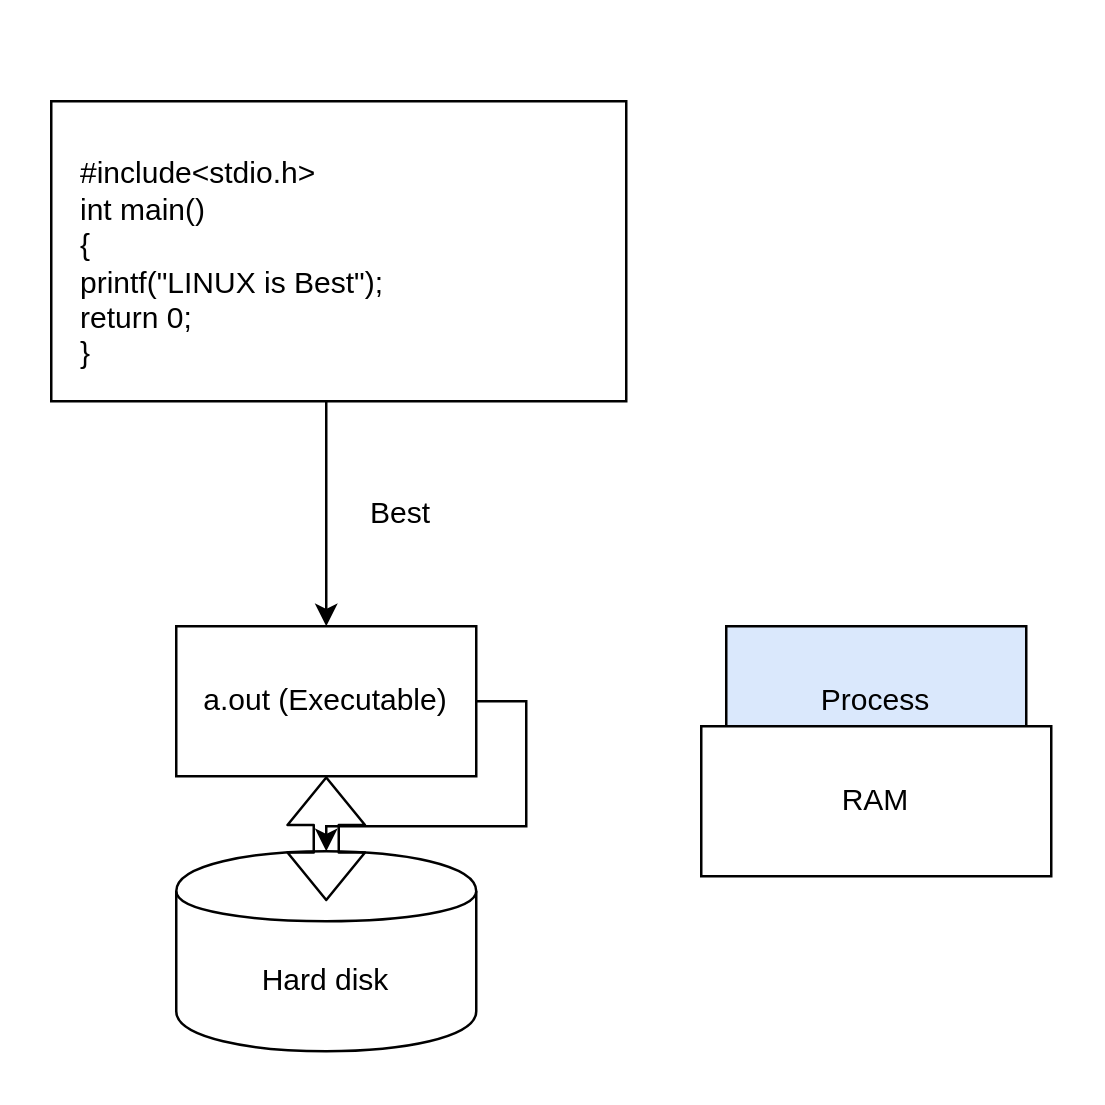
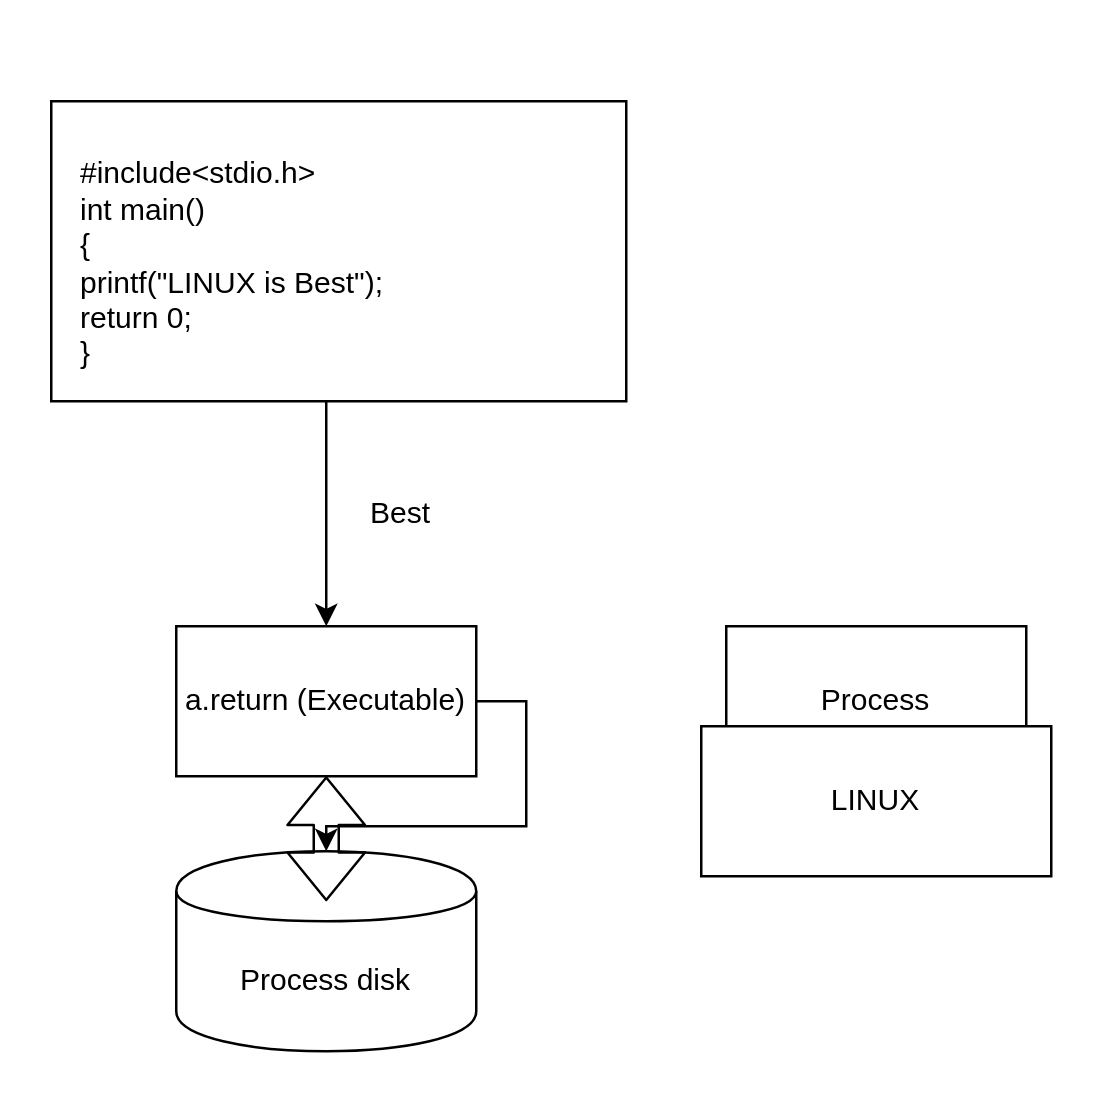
- <mxCell id="6" value="a.out (Executable)" style="rounded=0;whiteSpace=wrap;html=1;" vertex="1" parent="1"><mxGeometry x="70" y="250" width="120" height="60" as="geometry" /></mxCell>
+ <mxCell id="6" value="a.return (Executable)" style="rounded=0;whiteSpace=wrap;html=1;" vertex="1" parent="1"><mxGeometry x="70" y="250" width="120" height="60" as="geometry" /></mxCell>
- <mxCell id="9" value="Process" style="rounded=0;whiteSpace=wrap;html=1;fillColor=#dae8fc;" vertex="1" parent="1"><mxGeometry x="290" y="250" width="120" height="60" as="geometry" /></mxCell>
+ <mxCell id="9" value="Process" style="rounded=0;whiteSpace=wrap;html=1;" vertex="1" parent="1"><mxGeometry x="290" y="250" width="120" height="60" as="geometry" /></mxCell>
- <mxCell id="10" value="RAM" style="rounded=0;whiteSpace=wrap;html=1;" vertex="1" parent="1"><mxGeometry x="280" y="290" width="140" height="60" as="geometry" /></mxCell>
+ <mxCell id="10" value="LINUX" style="rounded=0;whiteSpace=wrap;html=1;" vertex="1" parent="1"><mxGeometry x="280" y="290" width="140" height="60" as="geometry" /></mxCell>
- <mxCell id="7" value="Hard disk" style="shape=cylinder;whiteSpace=wrap;html=1;boundedLbl=1;backgroundOutline=1;" vertex="1" parent="1"><mxGeometry x="70" y="340" width="120" height="80" as="geometry" /></mxCell>
+ <mxCell id="7" value="Process disk" style="shape=cylinder;whiteSpace=wrap;html=1;boundedLbl=1;backgroundOutline=1;" vertex="1" parent="1"><mxGeometry x="70" y="340" width="120" height="80" as="geometry" /></mxCell>
